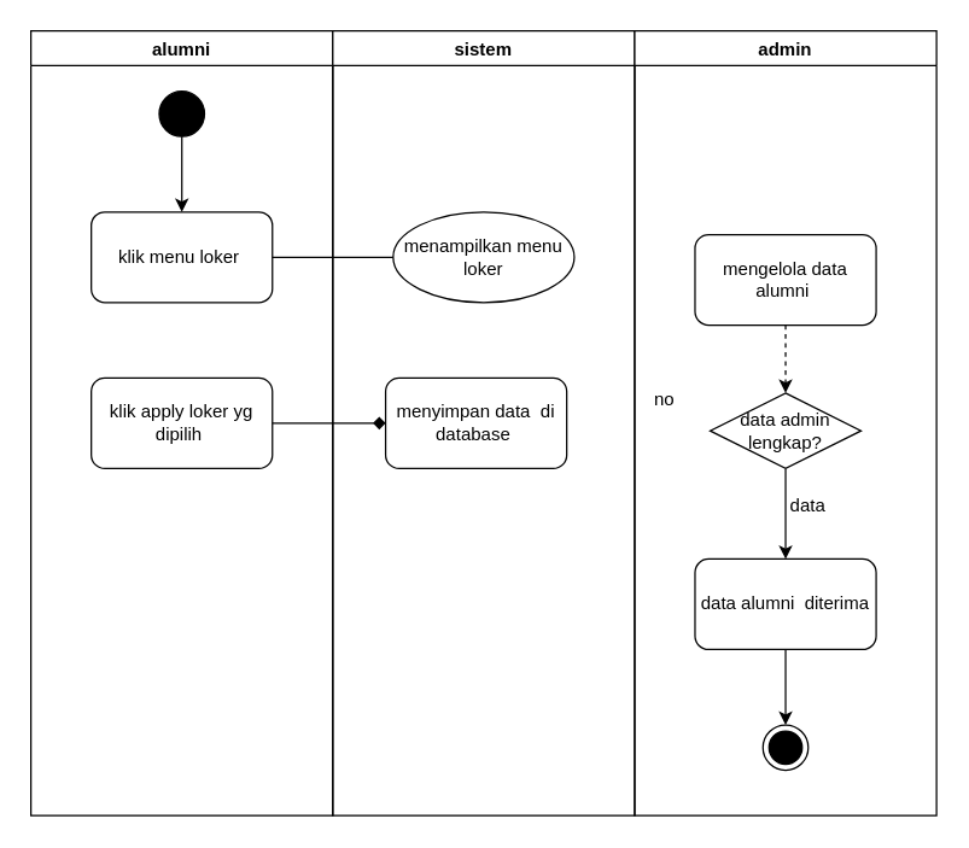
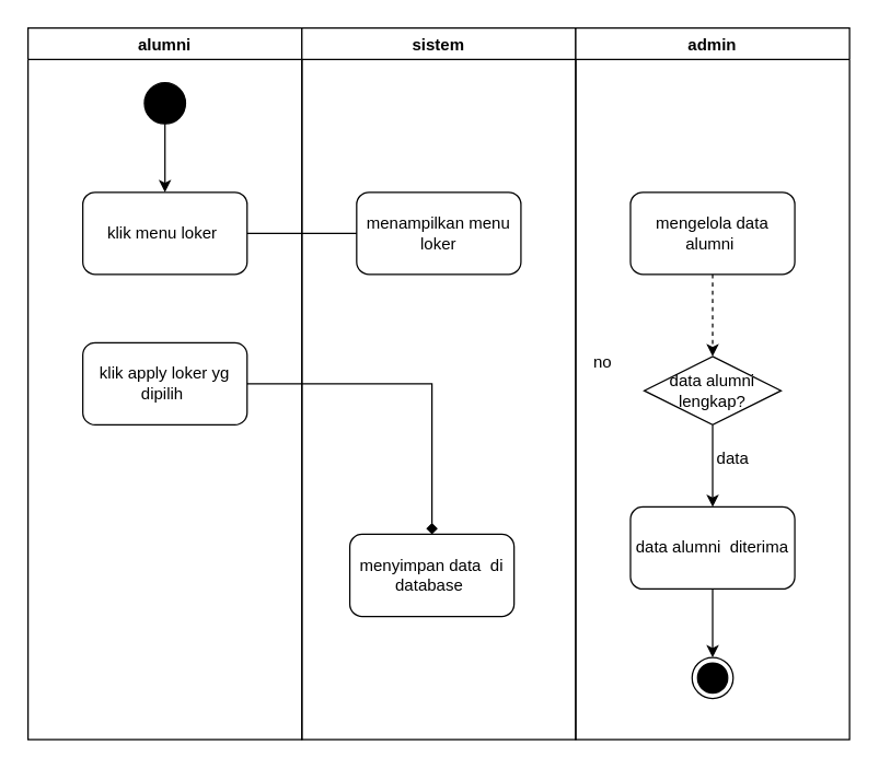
- <mxCell id="8" value="menampilkan menu loker" style="ellipse;whiteSpace=wrap;html=1;" parent="7" vertex="1"><mxGeometry x="40" y="120" width="120" height="60" as="geometry" /></mxCell>
+ <mxCell id="8" value="menampilkan menu loker" style="rounded=1;whiteSpace=wrap;html=1;" parent="7" vertex="1"><mxGeometry x="40" y="120" width="120" height="60" as="geometry" /></mxCell>
- <mxCell id="12" value="mengelola data alumni&amp;nbsp;" style="rounded=1;whiteSpace=wrap;html=1;" parent="10" vertex="1"><mxGeometry x="40" y="135" width="120" height="60" as="geometry" /></mxCell>
+ <mxCell id="12" value="mengelola data alumni&amp;nbsp;" style="rounded=1;whiteSpace=wrap;html=1;" parent="10" vertex="1"><mxGeometry x="40" y="120" width="120" height="60" as="geometry" /></mxCell>
- <mxCell id="9" value="menyimpan data&amp;nbsp; di database&amp;nbsp;" style="rounded=1;whiteSpace=wrap;html=1;" vertex="1" parent="7"><mxGeometry x="35" y="230" width="120" height="60" as="geometry" /></mxCell>
+ <mxCell id="9" value="menyimpan data&amp;nbsp; di database&amp;nbsp;" style="rounded=1;whiteSpace=wrap;html=1;" vertex="1" parent="7"><mxGeometry x="35" y="370" width="120" height="60" as="geometry" /></mxCell>
- <mxCell id="14" value="data admin lengkap?" style="rhombus;whiteSpace=wrap;html=1;" parent="10" vertex="1"><mxGeometry x="50" y="240" width="100" height="50" as="geometry" /></mxCell>
+ <mxCell id="14" value="data alumni lengkap?" style="rhombus;whiteSpace=wrap;html=1;" parent="10" vertex="1"><mxGeometry x="50" y="240" width="100" height="50" as="geometry" /></mxCell>
